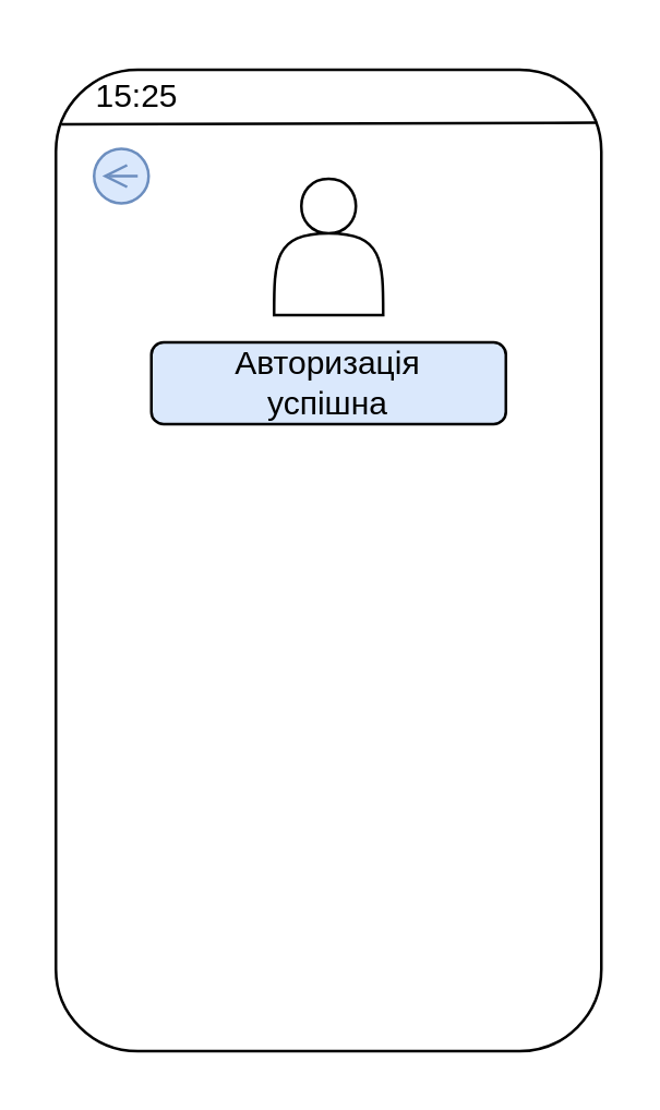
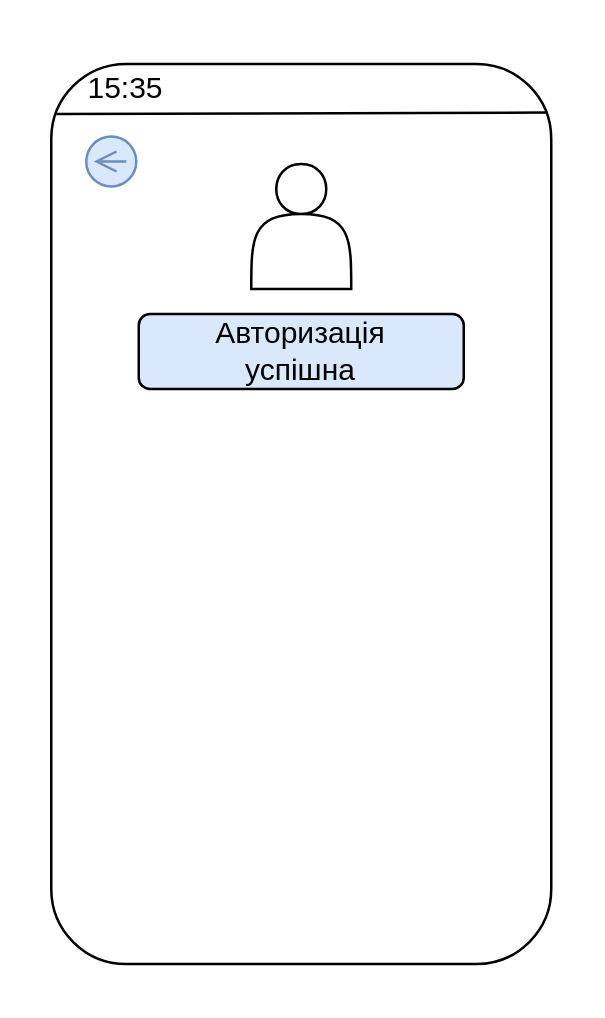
- <mxCell id="8" value="&lt;font color=&quot;#000000&quot;&gt;15:25&lt;/font&gt;" style="text;html=1;strokeColor=none;fillColor=none;align=center;verticalAlign=middle;whiteSpace=wrap;rounded=0;fontColor=#CCCCCC;" parent="1" vertex="1"><mxGeometry x="20" y="20" width="60" height="30" as="geometry" /></mxCell>
+ <mxCell id="8" value="&lt;font color=&quot;#000000&quot;&gt;15:35&lt;/font&gt;" style="text;html=1;strokeColor=none;fillColor=none;align=center;verticalAlign=middle;whiteSpace=wrap;rounded=0;fontColor=#CCCCCC;" parent="1" vertex="1"><mxGeometry x="20" y="20" width="60" height="30" as="geometry" /></mxCell>
